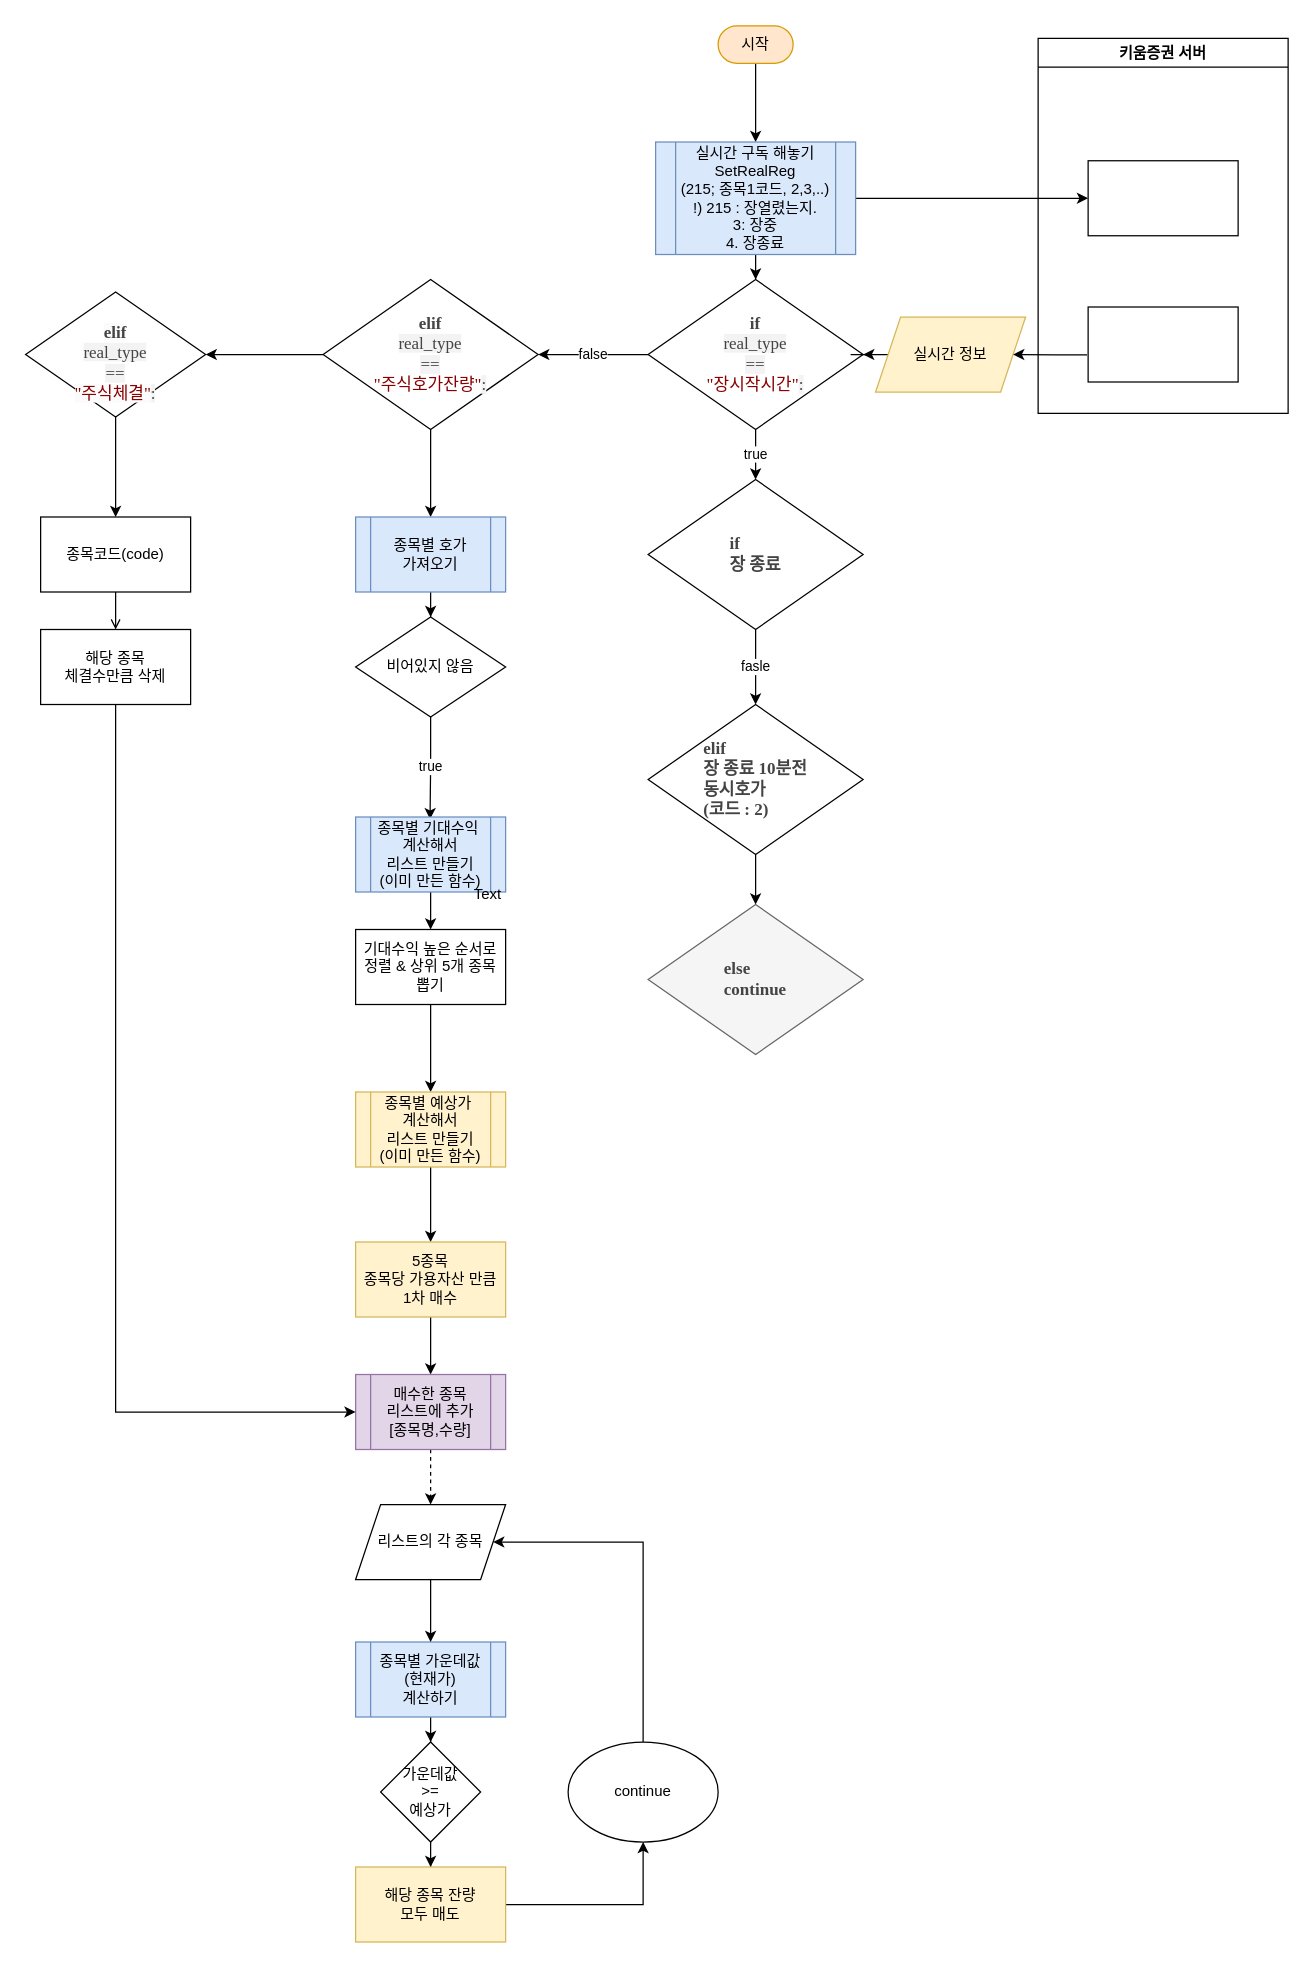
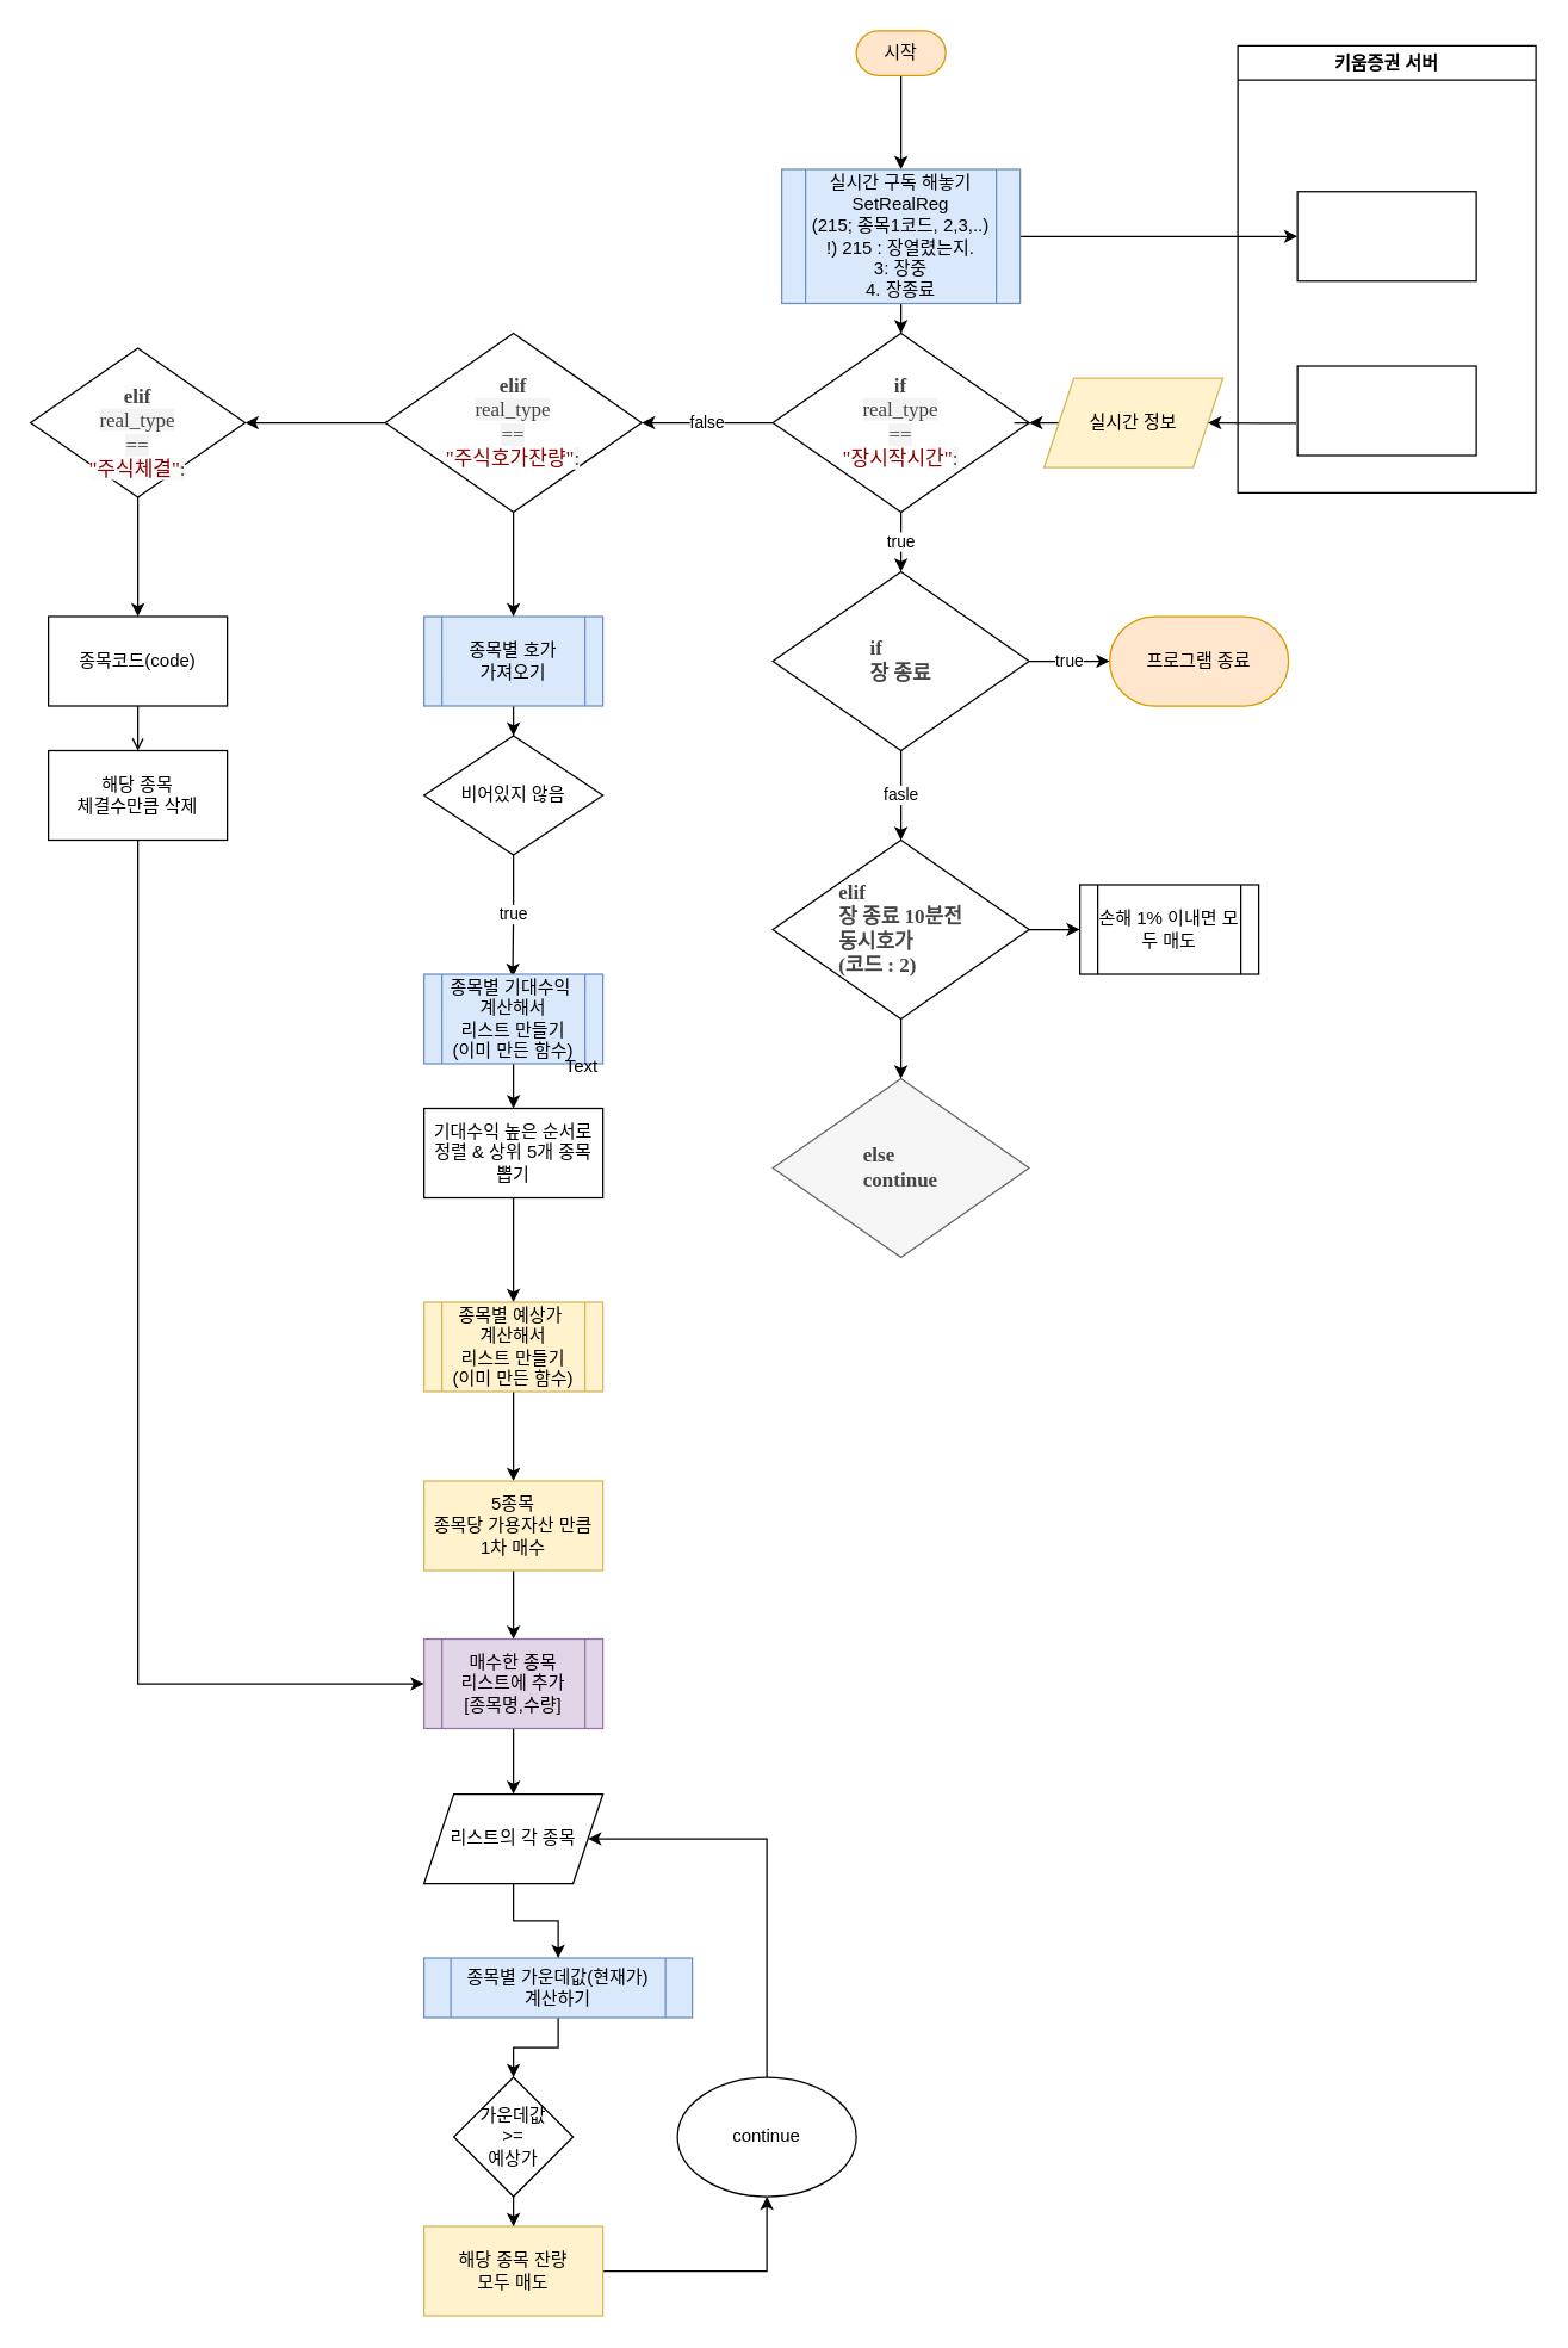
+ <mxCell id="26" value="true" style="edgeStyle=orthogonalEdgeStyle;rounded=0;orthogonalLoop=1;jettySize=auto;html=1;" parent="1" source="27" target="52" edge="1"><mxGeometry relative="1" as="geometry"><mxPoint x="724" y="443.029" as="targetPoint" /></mxGeometry></mxCell>
+ <mxCell id="52" value="프로그램 종료" style="rounded=1;whiteSpace=wrap;html=1;arcSize=50;fillColor=#ffe6cc;strokeColor=#d79b00;" parent="1" vertex="1"><mxGeometry x="744" y="413" width="120" height="60" as="geometry" /></mxCell>
+ <mxCell id="28" value="" style="edgeStyle=orthogonalEdgeStyle;rounded=0;orthogonalLoop=1;jettySize=auto;html=1;" parent="1" source="30" target="31" edge="1"><mxGeometry relative="1" as="geometry" /></mxCell>
+ <mxCell id="31" value="손해 1% 이내면 모두 매도" style="shape=process;whiteSpace=wrap;html=1;backgroundOutline=1;" parent="1" vertex="1"><mxGeometry x="724" y="593" width="120" height="60" as="geometry" /></mxCell>
- <mxCell id="38" style="edgeStyle=orthogonalEdgeStyle;rounded=0;orthogonalLoop=1;jettySize=auto;html=1;dashed=1;" parent="1" source="39" target="54" edge="1"><mxGeometry relative="1" as="geometry"><mxPoint x="344" y="1223" as="targetPoint" /></mxGeometry></mxCell>
+ <mxCell id="38" style="edgeStyle=orthogonalEdgeStyle;rounded=0;orthogonalLoop=1;jettySize=auto;html=1;" parent="1" source="39" target="54" edge="1"><mxGeometry relative="1" as="geometry"><mxPoint x="344" y="1223" as="targetPoint" /></mxGeometry></mxCell>
- <mxCell id="47" value="종목별 가운데값(현재가)&lt;br&gt;계산하기" style="shape=process;whiteSpace=wrap;html=1;backgroundOutline=1;fillColor=#dae8fc;strokeColor=#6c8ebf;" parent="1" vertex="1"><mxGeometry x="284" y="1313" width="120" height="60" as="geometry" /></mxCell>
+ <mxCell id="47" value="종목별 가운데값(현재가)&lt;br&gt;계산하기" style="shape=process;whiteSpace=wrap;html=1;backgroundOutline=1;fillColor=#dae8fc;strokeColor=#6c8ebf;" parent="1" vertex="1"><mxGeometry x="284" y="1313" width="180" height="40" as="geometry" /></mxCell>
